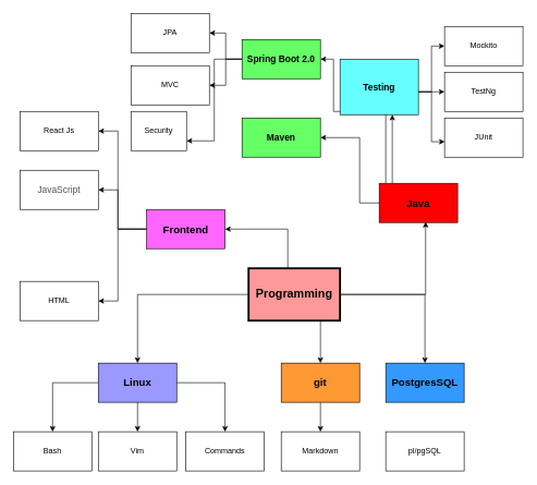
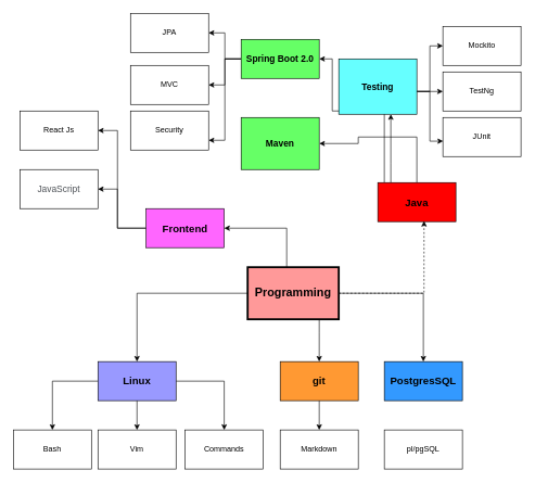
- <mxCell id="32" value="Security" style="rounded=0;whiteSpace=wrap;html=1;" parent="1" vertex="1"><mxGeometry x="200" y="170" width="85" height="60" as="geometry" /></mxCell>
+ <mxCell id="32" value="Security" style="rounded=0;whiteSpace=wrap;html=1;" parent="1" vertex="1"><mxGeometry x="200" y="170" width="120" height="60" as="geometry" /></mxCell>
- <mxCell id="29" value="&lt;font style=&quot;font-size: 14px&quot;&gt;&lt;b&gt;Maven&lt;/b&gt;&lt;/font&gt;" style="rounded=0;whiteSpace=wrap;html=1;fillColor=#66FF66;" parent="1" vertex="1"><mxGeometry x="370" y="180" width="120" height="60" as="geometry" /></mxCell>
+ <mxCell id="29" value="&lt;font style=&quot;font-size: 14px&quot;&gt;&lt;b&gt;Maven&lt;/b&gt;&lt;/font&gt;" style="rounded=0;whiteSpace=wrap;html=1;fillColor=#66FF66;" parent="1" vertex="1"><mxGeometry x="370" y="180" width="120" height="80" as="geometry" /></mxCell>
- <mxCell id="4" style="edgeStyle=orthogonalEdgeStyle;rounded=0;orthogonalLoop=1;jettySize=auto;html=1;entryX=0.592;entryY=0.983;entryDx=0;entryDy=0;entryPerimeter=0;" parent="1" source="7" target="14" edge="1"><mxGeometry relative="1" as="geometry" /></mxCell>
+ <mxCell id="4" style="edgeStyle=orthogonalEdgeStyle;rounded=0;orthogonalLoop=1;jettySize=auto;html=1;entryX=0.592;entryY=0.983;entryDx=0;entryDy=0;entryPerimeter=0;dashed=1;" parent="1" source="7" target="14" edge="1"><mxGeometry relative="1" as="geometry" /></mxCell>
- <mxCell id="41" value="HTML" style="rounded=0;whiteSpace=wrap;html=1;" parent="1" vertex="1"><mxGeometry x="30" y="430" width="120" height="60" as="geometry" /></mxCell>
- <mxCell id="36" style="edgeStyle=orthogonalEdgeStyle;rounded=0;orthogonalLoop=1;jettySize=auto;html=1;entryX=1;entryY=0.5;entryDx=0;entryDy=0;" parent="1" source="38" target="41" edge="1"><mxGeometry relative="1" as="geometry"><Array as="points"><mxPoint x="180" y="350" /><mxPoint x="180" y="460" /></Array></mxGeometry></mxCell>
